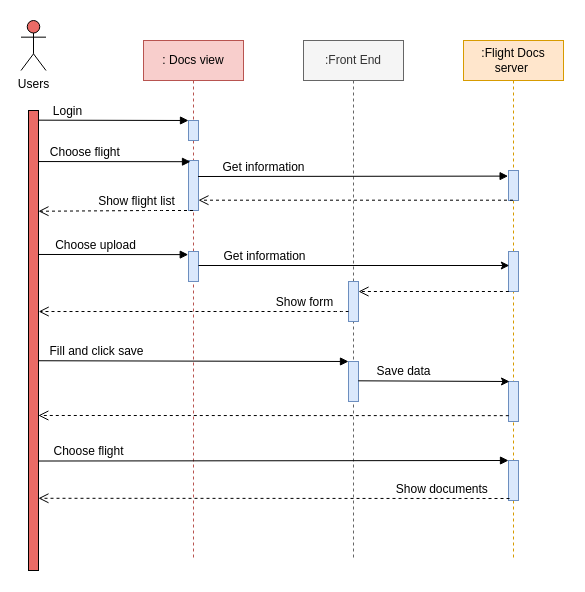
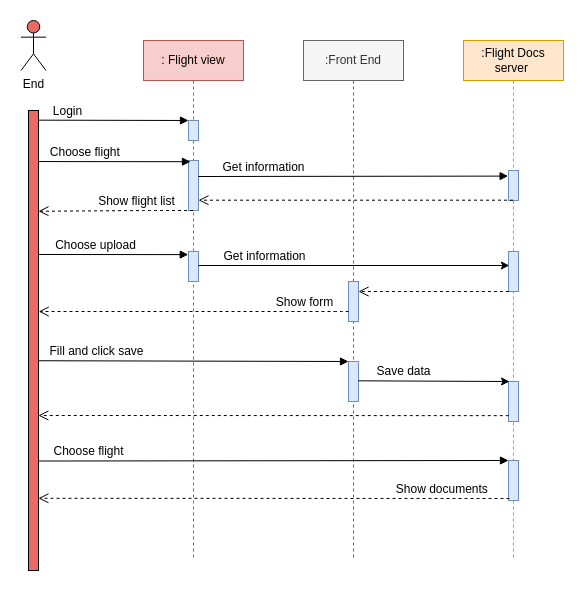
- <mxCell id="2" value=": Docs view" style="shape=umlLifeline;perimeter=lifelinePerimeter;whiteSpace=wrap;html=1;container=1;collapsible=0;recursiveResize=0;outlineConnect=0;fillColor=#f8cecc;strokeColor=#b85450;" vertex="1" parent="1"><mxGeometry x="143" y="40" width="100" height="520" as="geometry" /></mxCell>
+ <mxCell id="2" value=": Flight view" style="shape=umlLifeline;perimeter=lifelinePerimeter;whiteSpace=wrap;html=1;container=1;collapsible=0;recursiveResize=0;outlineConnect=0;fillColor=#f8cecc;strokeColor=#b85450;" vertex="1" parent="1"><mxGeometry x="143" y="40" width="100" height="520" as="geometry" /></mxCell>
- <mxCell id="31" value="Users" style="shape=umlActor;verticalLabelPosition=bottom;verticalAlign=top;html=1;fillColor=#EA6B66;" vertex="1" parent="1"><mxGeometry x="20.5" y="20" width="25" height="50" as="geometry" /></mxCell>
+ <mxCell id="31" value="End" style="shape=umlActor;verticalLabelPosition=bottom;verticalAlign=top;html=1;fillColor=#EA6B66;" vertex="1" parent="1"><mxGeometry x="20.5" y="20" width="25" height="50" as="geometry" /></mxCell>
